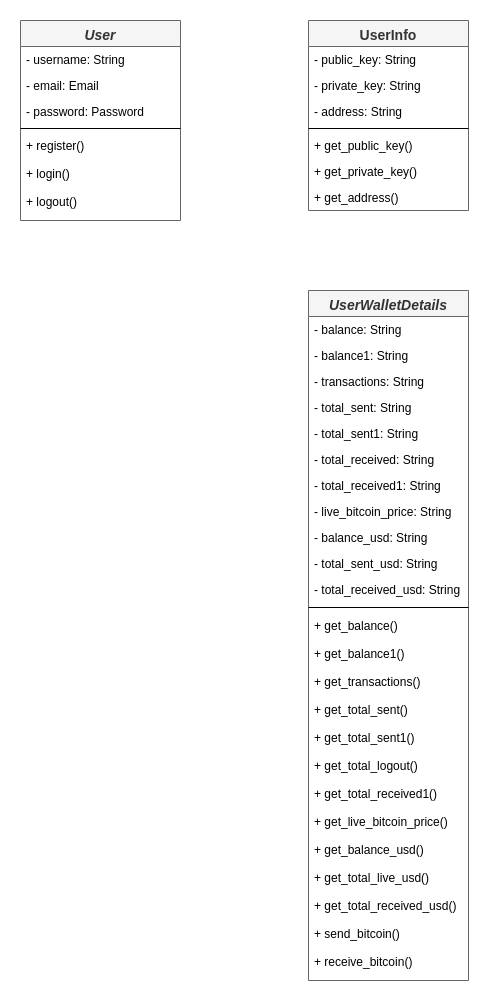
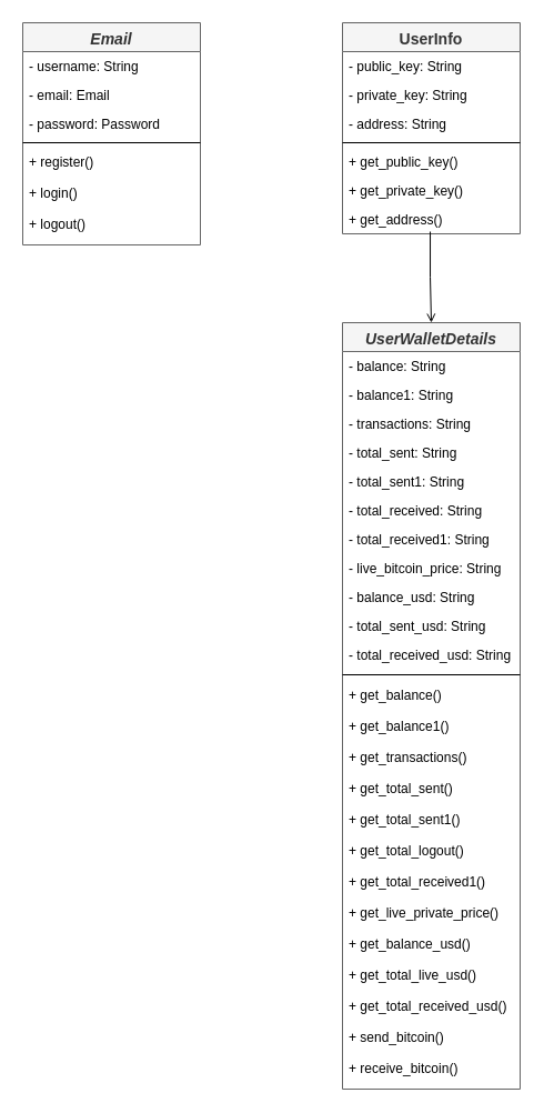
- <mxCell id="2" value="User" style="swimlane;fontStyle=3;align=center;verticalAlign=top;childLayout=stackLayout;horizontal=1;startSize=26;horizontalStack=0;resizeParent=1;resizeLast=0;collapsible=1;marginBottom=0;rounded=0;shadow=0;strokeWidth=1;fillColor=#f5f5f5;fontColor=#333333;strokeColor=#666666;fontSize=14;" parent="1" vertex="1"><mxGeometry x="20" y="20" width="160" height="200" as="geometry"><mxRectangle x="230" y="140" width="160" height="26" as="alternateBounds" /></mxGeometry></mxCell>
+ <mxCell id="2" value="Email" style="swimlane;fontStyle=3;align=center;verticalAlign=top;childLayout=stackLayout;horizontal=1;startSize=26;horizontalStack=0;resizeParent=1;resizeLast=0;collapsible=1;marginBottom=0;rounded=0;shadow=0;strokeWidth=1;fillColor=#f5f5f5;fontColor=#333333;strokeColor=#666666;fontSize=14;" parent="1" vertex="1"><mxGeometry x="20" y="20" width="160" height="200" as="geometry"><mxRectangle x="230" y="140" width="160" height="26" as="alternateBounds" /></mxGeometry></mxCell>
+ <mxCell id="44" value="" style="endArrow=open;shadow=0;strokeWidth=1;rounded=0;endFill=1;edgeStyle=elbowEdgeStyle;elbow=vertical;exitX=0.494;exitY=0.923;exitDx=0;exitDy=0;exitPerimeter=0;entryX=0.5;entryY=0;entryDx=0;entryDy=0;" edge="1" parent="1" source="17" target="18"><mxGeometry x="0.5" y="41" relative="1" as="geometry"><mxPoint x="70" y="360" as="sourcePoint" /><mxPoint x="198" y="360" as="targetPoint" /><mxPoint x="-40" y="32" as="offset" /></mxGeometry></mxCell>
- <mxCell id="38" value="+ get_live_bitcoin_price()" style="text;align=left;verticalAlign=top;spacingLeft=4;spacingRight=4;overflow=hidden;rotatable=0;points=[[0,0.5],[1,0.5]];portConstraint=eastwest;" vertex="1" parent="18"><mxGeometry y="518" width="160" height="28" as="geometry" /></mxCell>
+ <mxCell id="38" value="+ get_live_private_price()" style="text;align=left;verticalAlign=top;spacingLeft=4;spacingRight=4;overflow=hidden;rotatable=0;points=[[0,0.5],[1,0.5]];portConstraint=eastwest;" vertex="1" parent="18"><mxGeometry y="518" width="160" height="28" as="geometry" /></mxCell>
